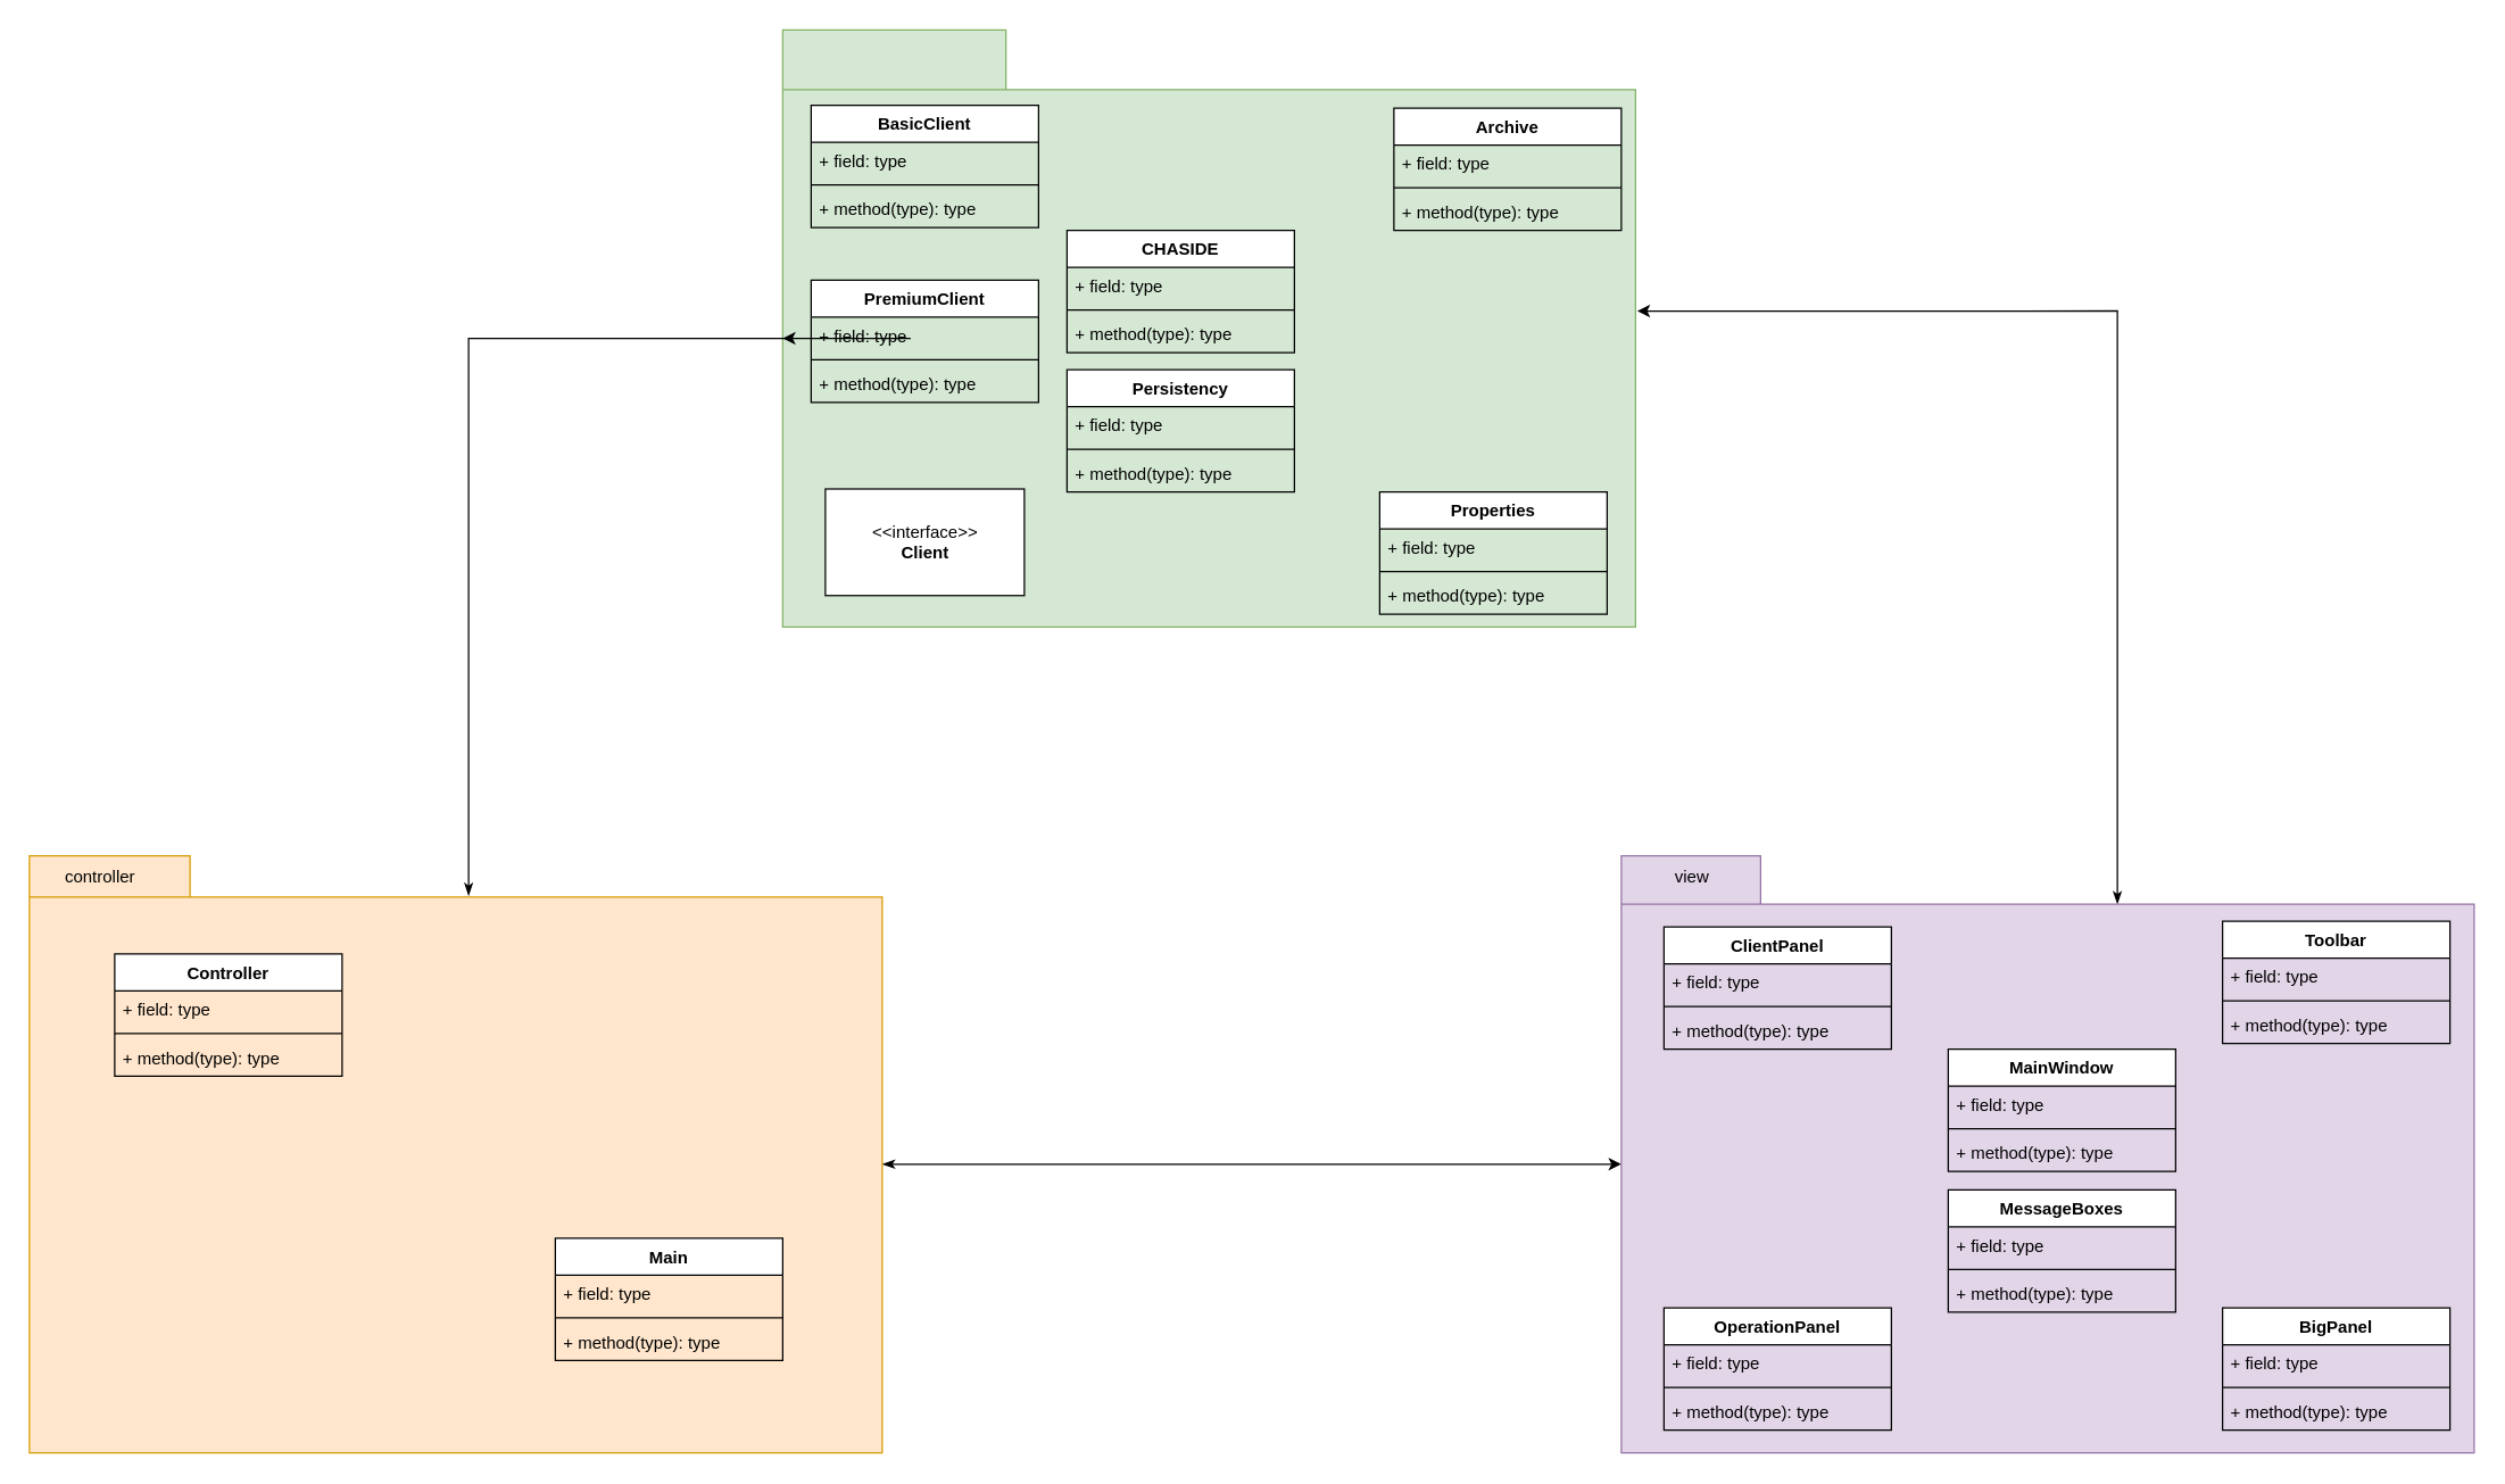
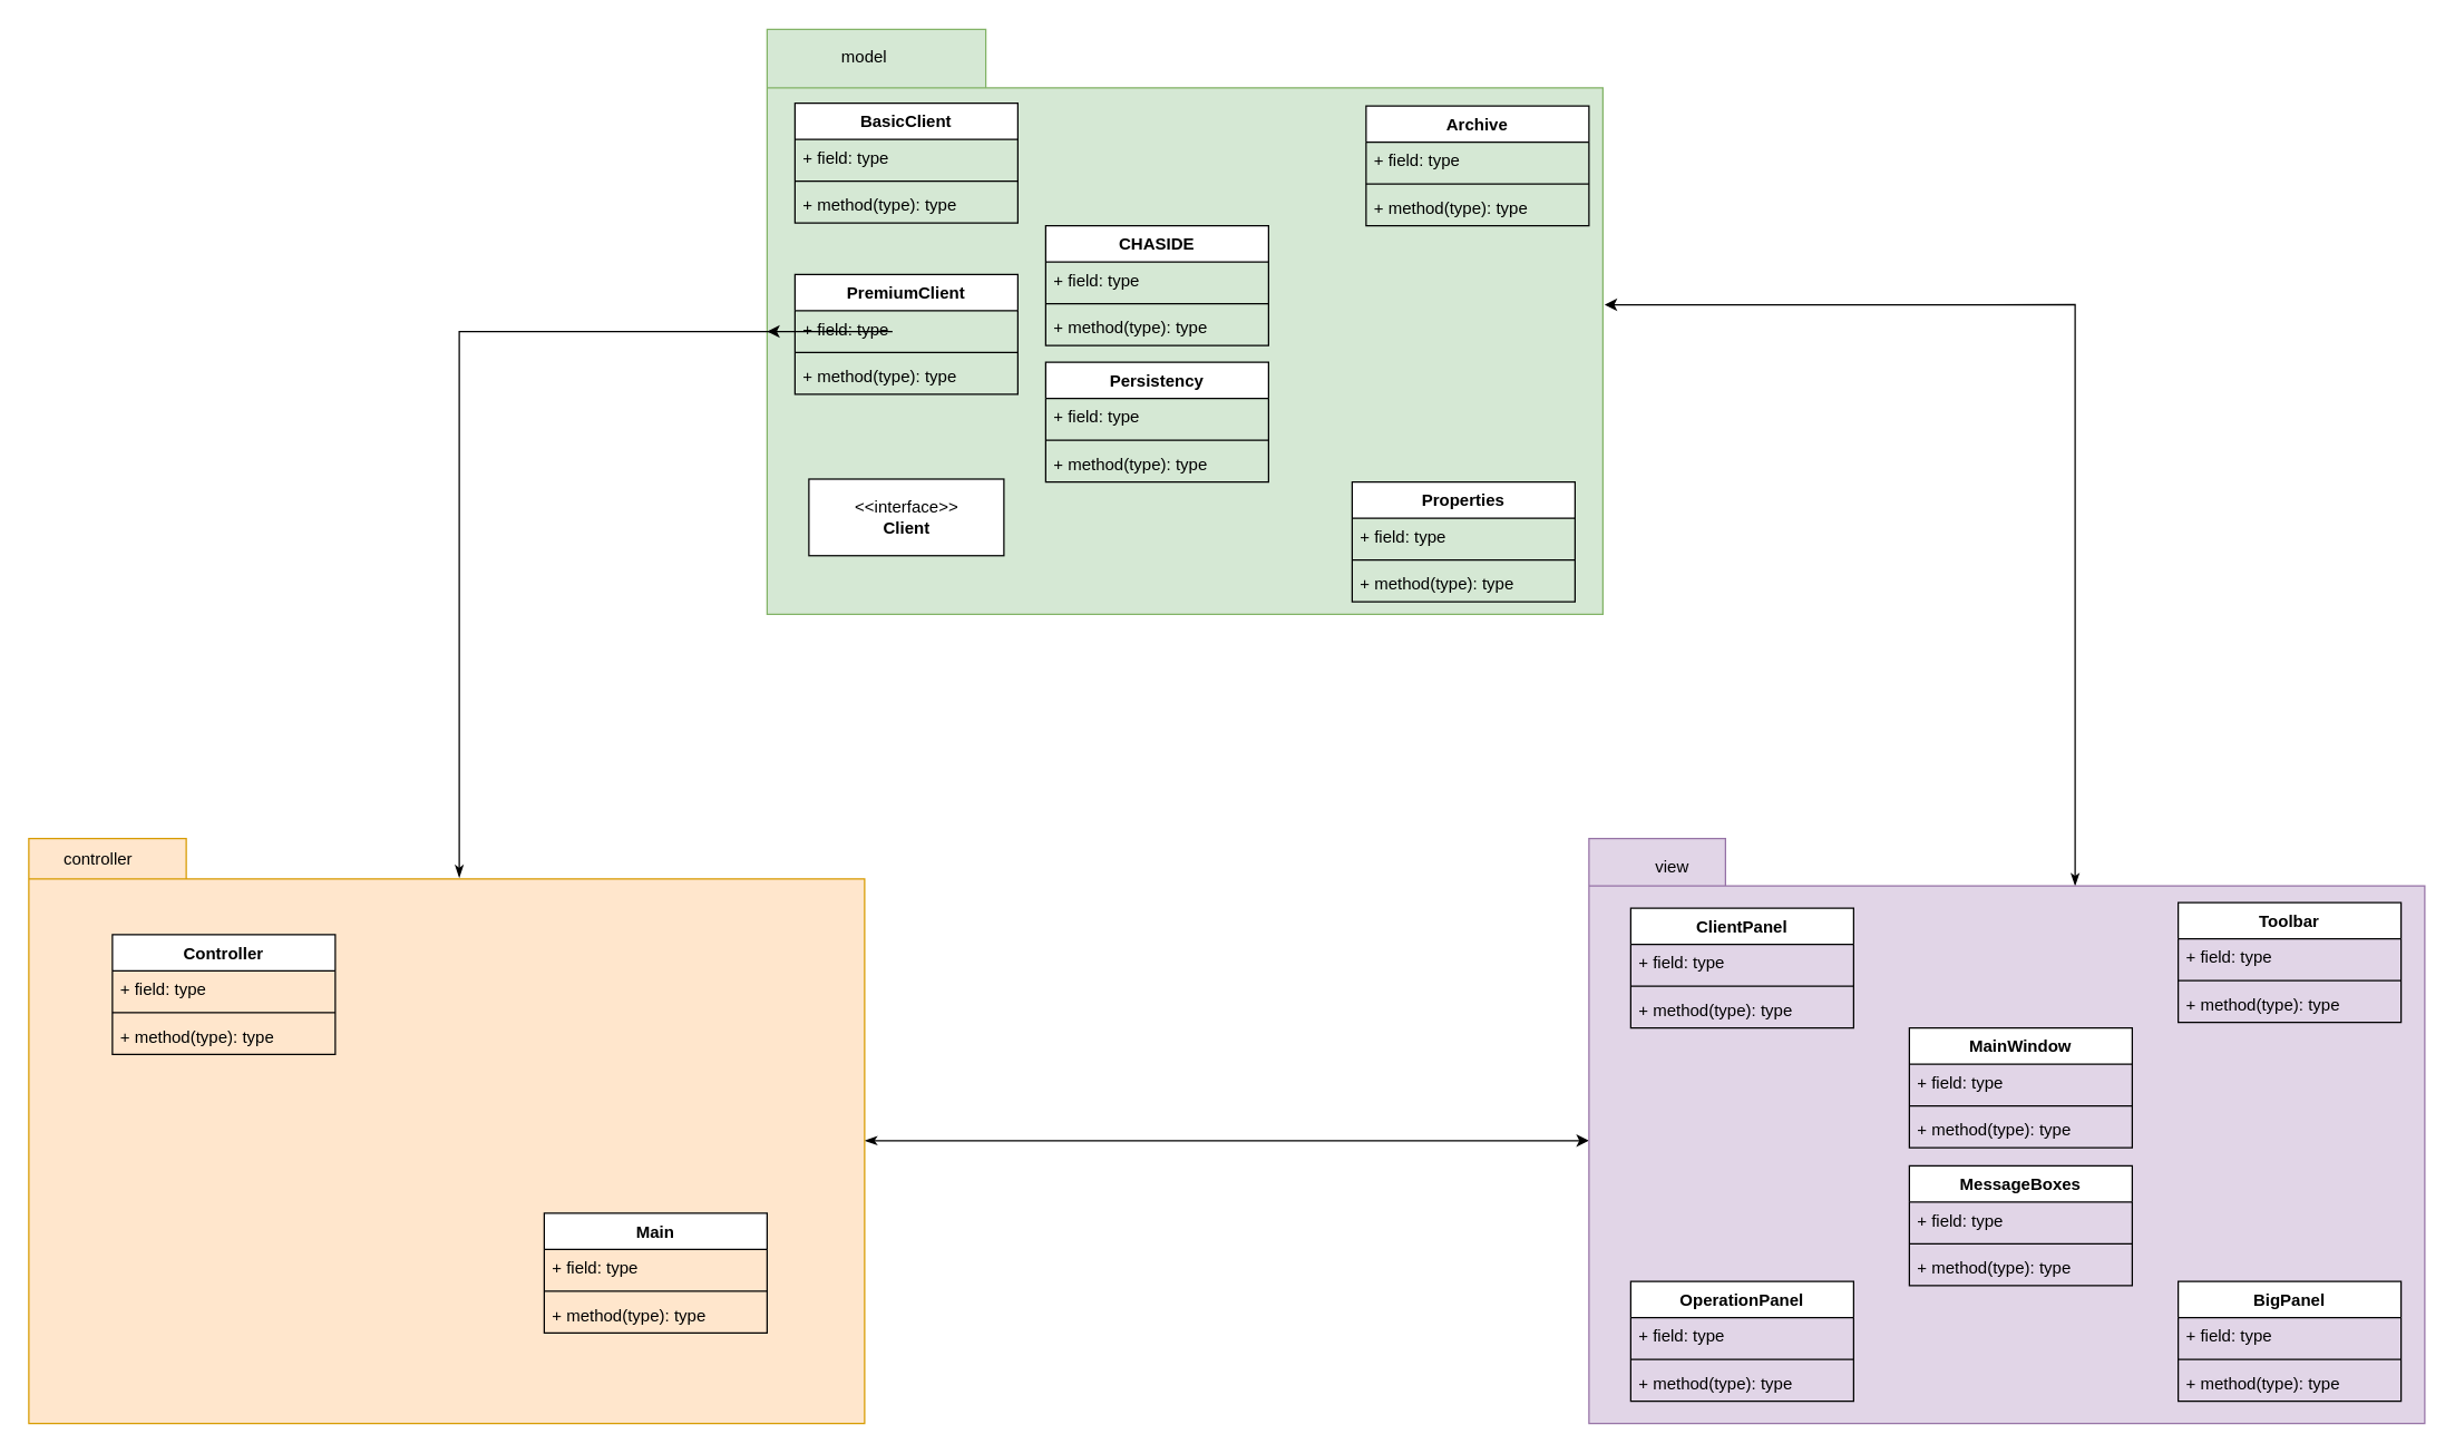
+ <mxCell id="8" value="model" style="text;html=1;strokeColor=none;fillColor=none;align=center;verticalAlign=middle;whiteSpace=wrap;rounded=0;" vertex="1" parent="1"><mxGeometry x="600" y="30.5" width="40" height="20" as="geometry" /></mxCell>
- <mxCell id="59" value="&amp;lt;&amp;lt;interface&amp;gt;&amp;gt;&lt;br&gt;&lt;b&gt;Client&lt;/b&gt;&lt;br&gt;" style="html=1;" vertex="1" parent="1"><mxGeometry x="580" y="343.5" width="140" height="75" as="geometry" /></mxCell>
+ <mxCell id="59" value="&amp;lt;&amp;lt;interface&amp;gt;&amp;gt;&lt;br&gt;&lt;b&gt;Client&lt;/b&gt;&lt;br&gt;" style="html=1;" vertex="1" parent="1"><mxGeometry x="580" y="343.5" width="140" height="55" as="geometry" /></mxCell>
- <mxCell id="10" value="view" style="text;html=1;strokeColor=none;fillColor=none;align=center;verticalAlign=middle;whiteSpace=wrap;rounded=0;" vertex="1" parent="1"><mxGeometry x="1170" y="606.5" width="40" height="20" as="geometry" /></mxCell>
+ <mxCell id="10" value="view" style="text;html=1;strokeColor=none;fillColor=none;align=center;verticalAlign=middle;whiteSpace=wrap;rounded=0;" vertex="1" parent="1"><mxGeometry x="1180" y="611.5" width="40" height="20" as="geometry" /></mxCell>
